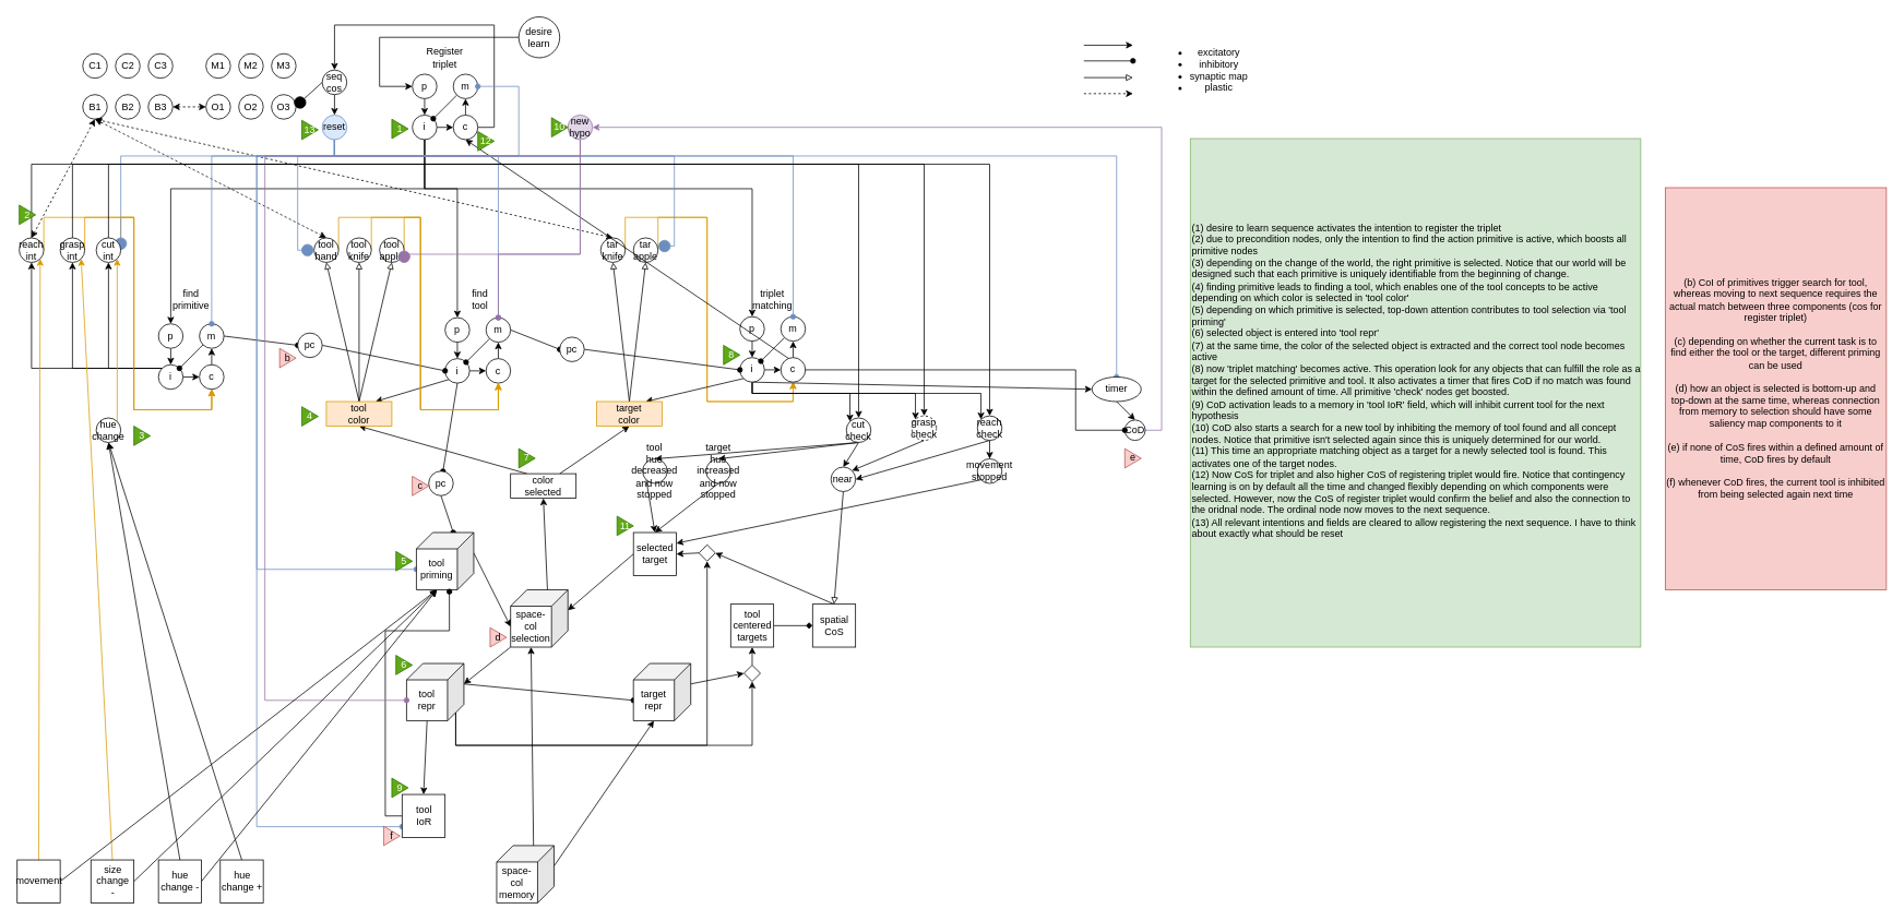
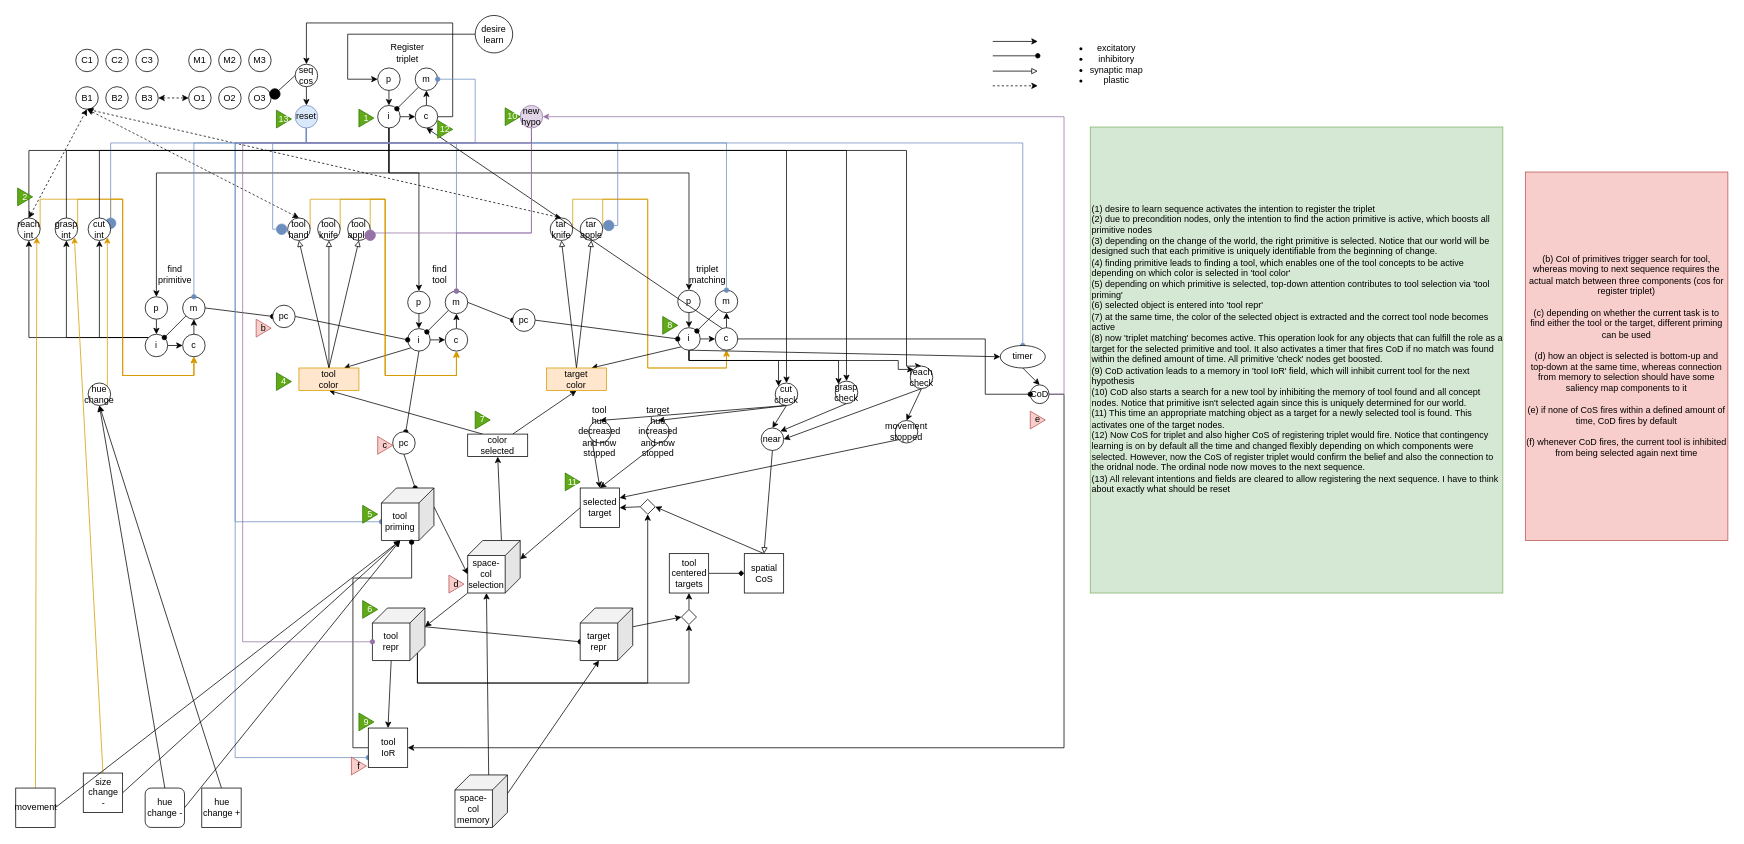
- <mxCell id="204" value="&lt;div&gt;grasp&lt;/div&gt;&lt;div&gt;check&lt;br&gt;&lt;/div&gt;" style="ellipse;whiteSpace=wrap;html=1;aspect=fixed;dashed=1;" vertex="1" parent="1"><mxGeometry x="1113" y="507.5" width="30" height="30" as="geometry" /></mxCell>
+ <mxCell id="204" value="&lt;div&gt;grasp&lt;/div&gt;&lt;div&gt;check&lt;br&gt;&lt;/div&gt;" style="ellipse;whiteSpace=wrap;html=1;aspect=fixed;" vertex="1" parent="1"><mxGeometry x="1113" y="507.5" width="30" height="30" as="geometry" /></mxCell>
- <mxCell id="211" value="&lt;div&gt;reach&lt;/div&gt;&lt;div&gt;check&lt;br&gt;&lt;/div&gt;" style="ellipse;whiteSpace=wrap;html=1;aspect=fixed;" vertex="1" parent="1"><mxGeometry x="1193" y="507.5" width="30" height="30" as="geometry" /></mxCell>
+ <mxCell id="211" value="&lt;div&gt;reach&lt;/div&gt;&lt;div&gt;check&lt;br&gt;&lt;/div&gt;" style="ellipse;whiteSpace=wrap;html=1;aspect=fixed;" vertex="1" parent="1"><mxGeometry x="1213" y="487.5" width="30" height="30" as="geometry" /></mxCell>
- <mxCell id="181" value="3" style="triangle;whiteSpace=wrap;html=1;fillColor=#60a917;strokeColor=#2D7600;fontColor=#ffffff;" parent="1" vertex="1"><mxGeometry x="163" y="520" width="20" height="23.75" as="geometry" /></mxCell>
+ <mxCell id="156" style="edgeStyle=orthogonalEdgeStyle;rounded=0;orthogonalLoop=1;jettySize=auto;html=1;exitX=1;exitY=0.5;exitDx=0;exitDy=0;entryX=1;entryY=0.5;entryDx=0;entryDy=0;startArrow=none;startFill=0;endArrow=classic;endFill=1;" parent="1" source="158" target="170" edge="1"><mxGeometry relative="1" as="geometry" /></mxCell>
- <mxCell id="202" value="&lt;div&gt;size change&lt;/div&gt;&lt;div&gt;-&lt;br&gt;&lt;/div&gt;" style="whiteSpace=wrap;html=1;aspect=fixed;" vertex="1" parent="1"><mxGeometry x="110.5" y="1050" width="52.5" height="52.5" as="geometry" /></mxCell>
+ <mxCell id="202" value="&lt;div&gt;size change&lt;/div&gt;&lt;div&gt;-&lt;br&gt;&lt;/div&gt;" style="whiteSpace=wrap;html=1;aspect=fixed;" vertex="1" parent="1"><mxGeometry x="110.5" y="1030" width="52.5" height="52.5" as="geometry" /></mxCell>
- <mxCell id="100" value="hue change -" style="whiteSpace=wrap;html=1;aspect=fixed;" parent="1" vertex="1"><mxGeometry x="193" y="1050" width="52.5" height="52.5" as="geometry" /></mxCell>
+ <mxCell id="100" value="hue change -" style="whiteSpace=wrap;html=1;aspect=fixed;rounded=1;" parent="1" vertex="1"><mxGeometry x="193" y="1050" width="52.5" height="52.5" as="geometry" /></mxCell>
